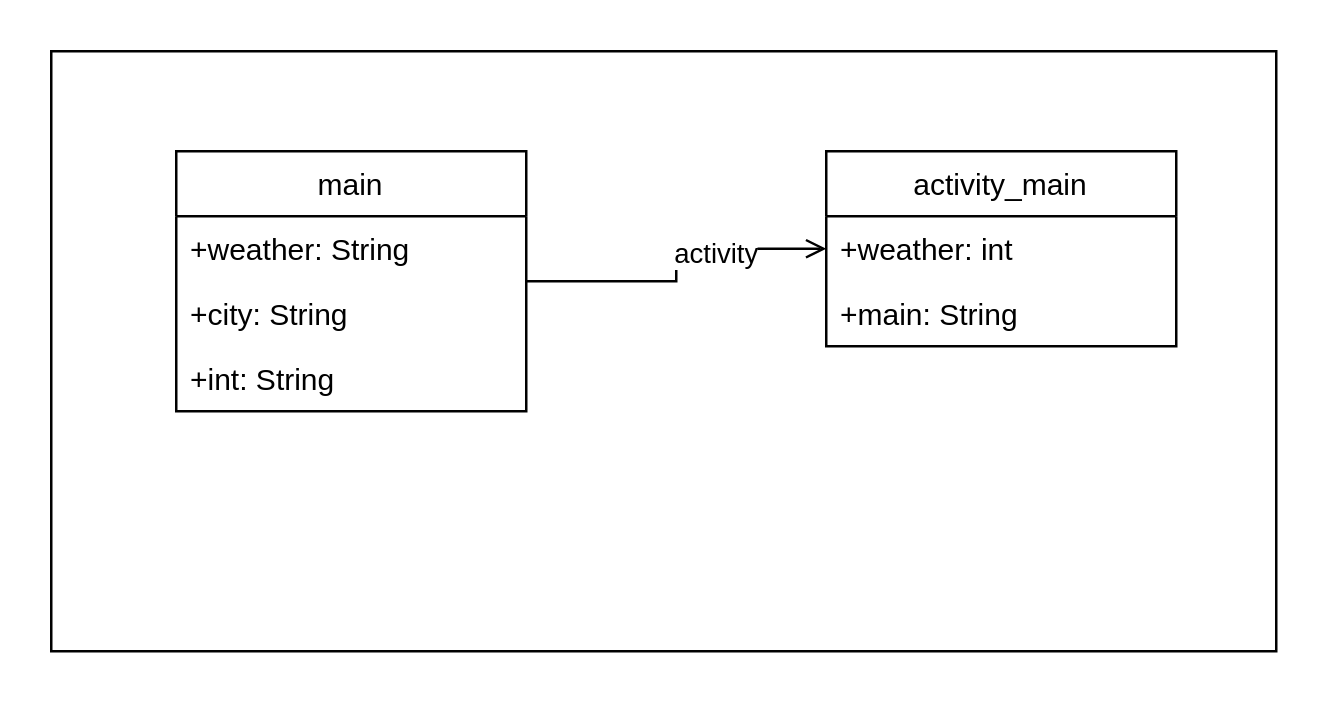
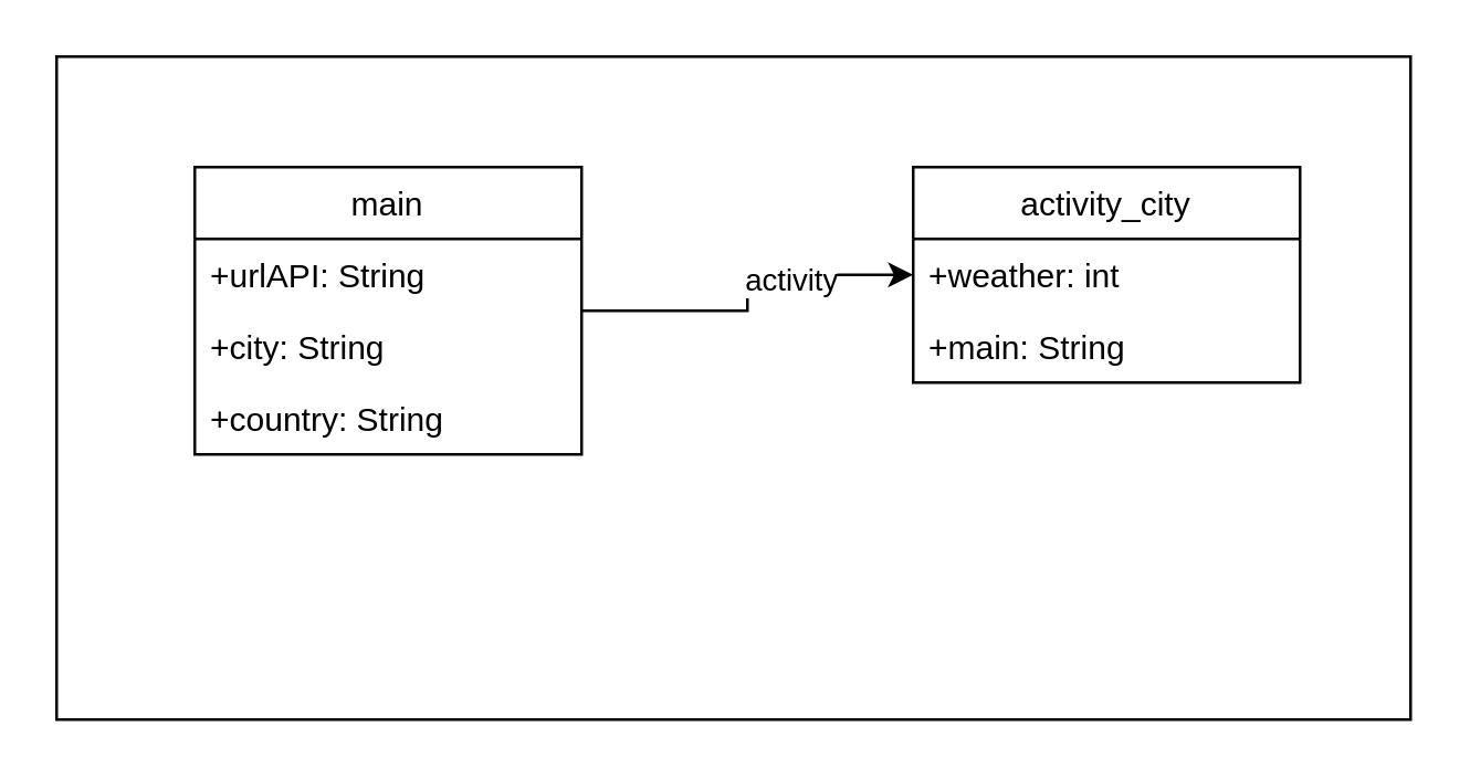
- <mxCell id="9" value="activity_main" style="swimlane;fontStyle=0;childLayout=stackLayout;horizontal=1;startSize=26;fillColor=none;horizontalStack=0;resizeParent=1;resizeParentMax=0;resizeLast=0;collapsible=1;marginBottom=0;" vertex="1" parent="1"><mxGeometry x="330" y="60" width="140" height="78" as="geometry" /></mxCell>
+ <mxCell id="9" value="activity_city" style="swimlane;fontStyle=0;childLayout=stackLayout;horizontal=1;startSize=26;fillColor=none;horizontalStack=0;resizeParent=1;resizeParentMax=0;resizeLast=0;collapsible=1;marginBottom=0;" vertex="1" parent="1"><mxGeometry x="330" y="60" width="140" height="78" as="geometry" /></mxCell>
- <mxCell id="3" style="edgeStyle=orthogonalEdgeStyle;rounded=0;orthogonalLoop=1;jettySize=auto;html=1;entryX=0;entryY=0.5;entryDx=0;entryDy=0;endArrow=open;" edge="1" parent="1" source="5" target="10"><mxGeometry relative="1" as="geometry" /></mxCell>
+ <mxCell id="3" style="edgeStyle=orthogonalEdgeStyle;rounded=0;orthogonalLoop=1;jettySize=auto;html=1;entryX=0;entryY=0.5;entryDx=0;entryDy=0;" edge="1" parent="1" source="5" target="10"><mxGeometry relative="1" as="geometry" /></mxCell>
- <mxCell id="6" value="+weather: String" style="text;strokeColor=none;fillColor=none;align=left;verticalAlign=top;spacingLeft=4;spacingRight=4;overflow=hidden;rotatable=0;points=[[0,0.5],[1,0.5]];portConstraint=eastwest;" vertex="1" parent="5"><mxGeometry y="26" width="140" height="26" as="geometry" /></mxCell>
+ <mxCell id="6" value="+urlAPI: String" style="text;strokeColor=none;fillColor=none;align=left;verticalAlign=top;spacingLeft=4;spacingRight=4;overflow=hidden;rotatable=0;points=[[0,0.5],[1,0.5]];portConstraint=eastwest;" vertex="1" parent="5"><mxGeometry y="26" width="140" height="26" as="geometry" /></mxCell>
- <mxCell id="8" value="+int: String" style="text;strokeColor=none;fillColor=none;align=left;verticalAlign=top;spacingLeft=4;spacingRight=4;overflow=hidden;rotatable=0;points=[[0,0.5],[1,0.5]];portConstraint=eastwest;" vertex="1" parent="5"><mxGeometry y="78" width="140" height="26" as="geometry" /></mxCell>
+ <mxCell id="8" value="+country: String" style="text;strokeColor=none;fillColor=none;align=left;verticalAlign=top;spacingLeft=4;spacingRight=4;overflow=hidden;rotatable=0;points=[[0,0.5],[1,0.5]];portConstraint=eastwest;" vertex="1" parent="5"><mxGeometry y="78" width="140" height="26" as="geometry" /></mxCell>
